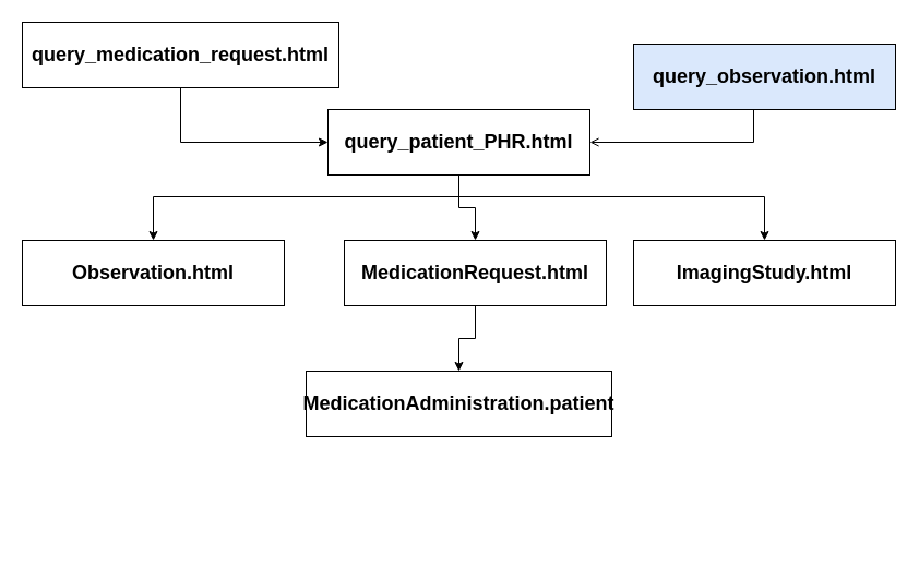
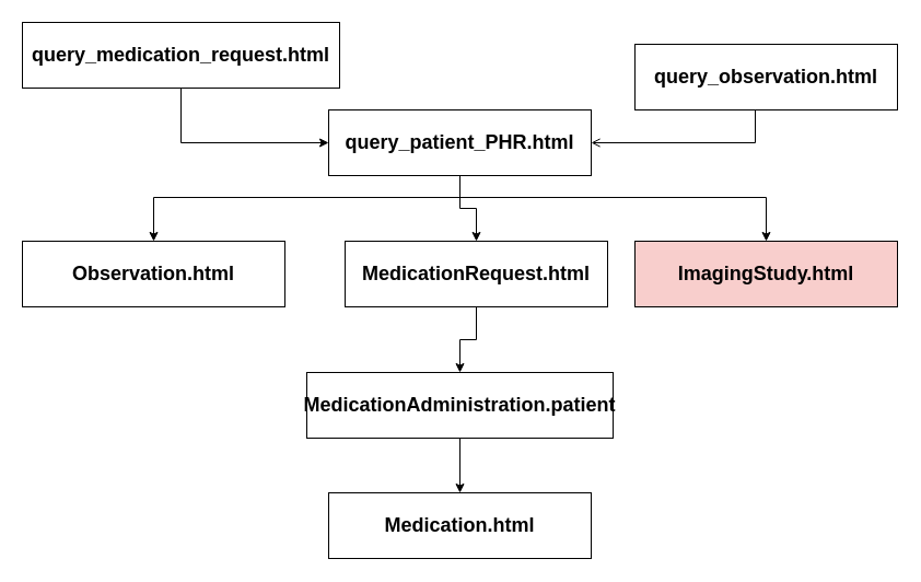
- <mxCell id="14" value="query_observation.html" style="rounded=0;whiteSpace=wrap;html=1;fontSize=18;fontStyle=1;fillColor=#dae8fc;" vertex="1" parent="1"><mxGeometry x="580" y="40" width="240" height="60" as="geometry" /></mxCell>
+ <mxCell id="14" value="query_observation.html" style="rounded=0;whiteSpace=wrap;html=1;fontSize=18;fontStyle=1" vertex="1" parent="1"><mxGeometry x="580" y="40" width="240" height="60" as="geometry" /></mxCell>
- <mxCell id="7" value="ImagingStudy.html" style="rounded=0;whiteSpace=wrap;html=1;fontSize=18;fontStyle=1" vertex="1" parent="1"><mxGeometry x="580" y="220" width="240" height="60" as="geometry" /></mxCell>
+ <mxCell id="7" value="ImagingStudy.html" style="rounded=0;whiteSpace=wrap;html=1;fontSize=18;fontStyle=1;fillColor=#f8cecc;" vertex="1" parent="1"><mxGeometry x="580" y="220" width="240" height="60" as="geometry" /></mxCell>
+ <mxCell id="10" style="edgeStyle=orthogonalEdgeStyle;rounded=0;orthogonalLoop=1;jettySize=auto;html=1;entryX=0.5;entryY=0;entryDx=0;entryDy=0;fontSize=18;" edge="1" parent="1" source="11" target="12"><mxGeometry relative="1" as="geometry" /></mxCell>
+ <mxCell id="12" value="Medication.html" style="rounded=0;whiteSpace=wrap;html=1;fontSize=18;fontStyle=1" vertex="1" parent="1"><mxGeometry x="300" y="450" width="240" height="60" as="geometry" /></mxCell>
